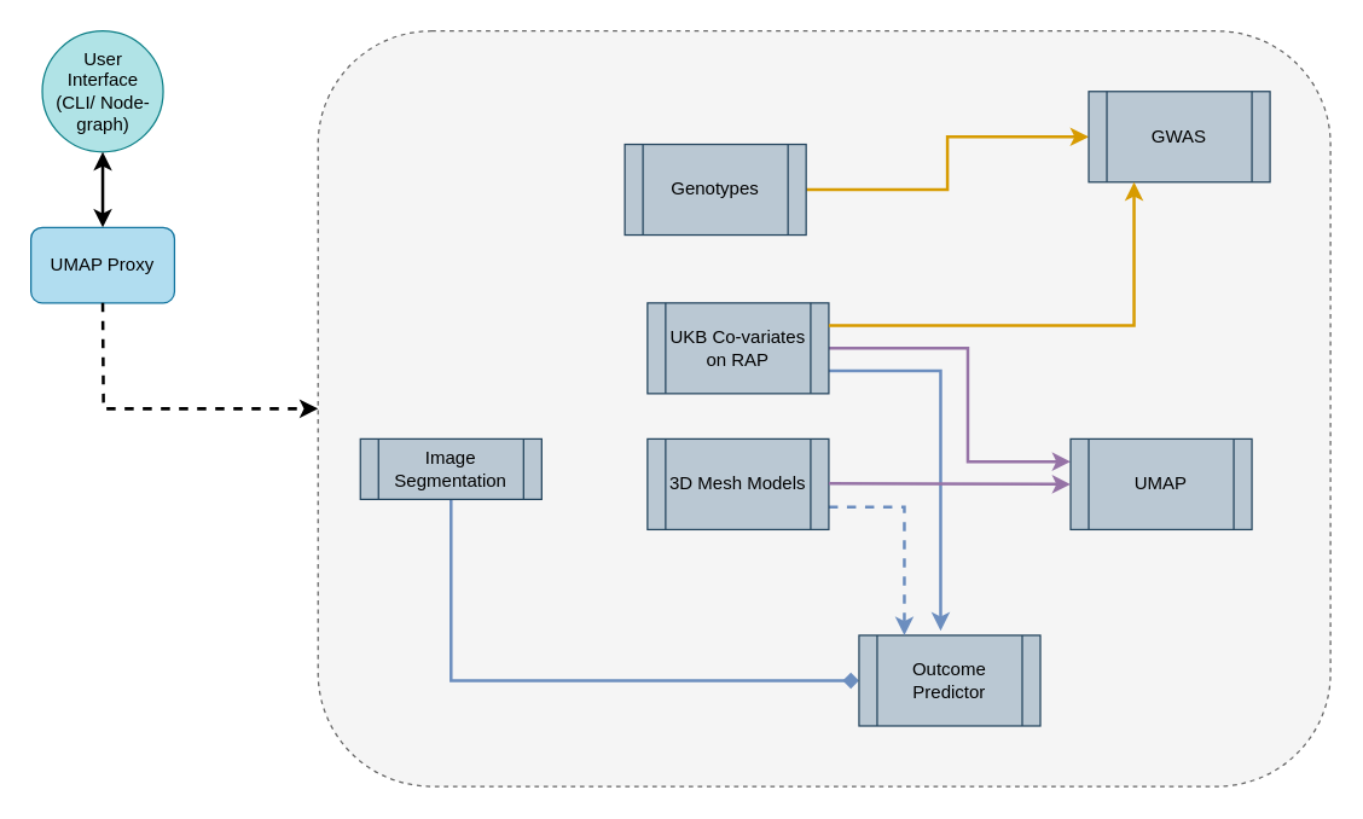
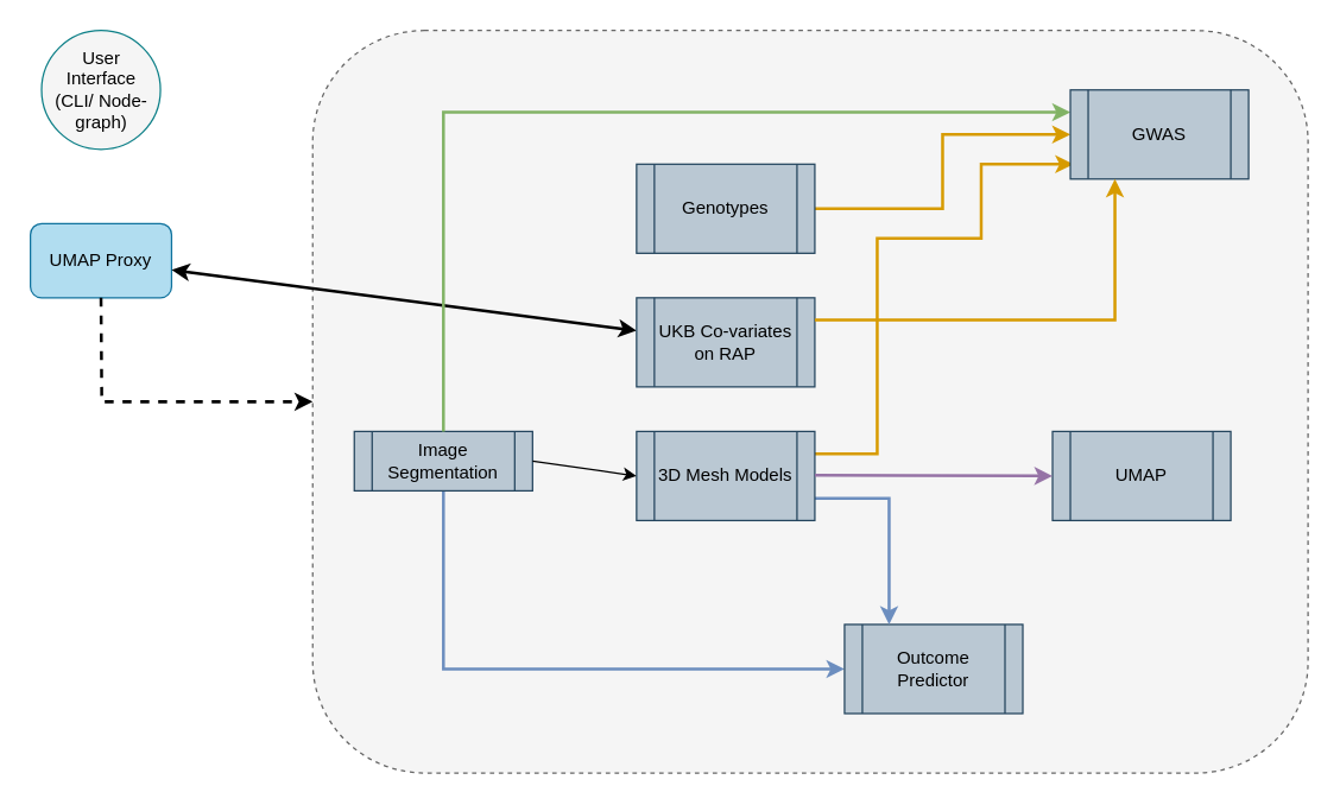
- <mxCell id="4" value="User &lt;br&gt;Interface&lt;br&gt;(CLI/ Node-graph)" style="ellipse;whiteSpace=wrap;html=1;aspect=fixed;fillColor=#b0e3e6;strokeColor=#0e8088;" vertex="1" parent="1"><mxGeometry x="27.5" y="20" width="80" height="80" as="geometry" /></mxCell>
+ <mxCell id="4" value="User &lt;br&gt;Interface&lt;br&gt;(CLI/ Node-graph)" style="ellipse;whiteSpace=wrap;html=1;aspect=fixed;fillColor=#f5f5f5;strokeColor=#0e8088;" vertex="1" parent="1"><mxGeometry x="27.5" y="20" width="80" height="80" as="geometry" /></mxCell>
+ <mxCell id="16" style="edgeStyle=orthogonalEdgeStyle;rounded=0;orthogonalLoop=1;jettySize=auto;html=1;exitX=0.5;exitY=0;exitDx=0;exitDy=0;entryX=0;entryY=0.25;entryDx=0;entryDy=0;fillColor=#d5e8d4;strokeColor=#82b366;strokeWidth=2;" edge="1" parent="1" source="7" target="19"><mxGeometry relative="1" as="geometry"><mxPoint x="700" y="50" as="targetPoint" /><Array as="points"><mxPoint x="298" y="75" /></Array></mxGeometry></mxCell>
- <mxCell id="5" value="" style="endArrow=classic;startArrow=classic;html=1;rounded=0;entryX=0.5;entryY=1;entryDx=0;entryDy=0;strokeWidth=2;" edge="1" parent="1" source="3" target="4"><mxGeometry width="50" height="50" relative="1" as="geometry"><mxPoint x="355" y="400" as="sourcePoint" /><mxPoint x="405" y="350" as="targetPoint" /></mxGeometry></mxCell>
+ <mxCell id="5" value="" style="endArrow=classic;startArrow=classic;html=1;rounded=0;strokeWidth=2;" edge="1" parent="1" source="3" target="14"><mxGeometry width="50" height="50" relative="1" as="geometry"><mxPoint x="355" y="400" as="sourcePoint" /><mxPoint x="405" y="350" as="targetPoint" /></mxGeometry></mxCell>
- <mxCell id="17" value="Genotypes" style="shape=process;whiteSpace=wrap;html=1;backgroundOutline=1;fillColor=#bac8d3;strokeColor=#23445d;" vertex="1" parent="1"><mxGeometry x="413" y="95" width="120" height="60" as="geometry" /></mxCell>
+ <mxCell id="17" value="Genotypes" style="shape=process;whiteSpace=wrap;html=1;backgroundOutline=1;fillColor=#bac8d3;strokeColor=#23445d;" vertex="1" parent="1"><mxGeometry x="428" y="110" width="120" height="60" as="geometry" /></mxCell>
+ <mxCell id="10" style="edgeStyle=orthogonalEdgeStyle;rounded=0;orthogonalLoop=1;jettySize=auto;html=1;exitX=1;exitY=0.25;exitDx=0;exitDy=0;entryX=0.017;entryY=0.833;entryDx=0;entryDy=0;entryPerimeter=0;fillColor=#ffe6cc;strokeColor=#d79b00;strokeWidth=2;" edge="1" parent="1" source="11" target="19"><mxGeometry relative="1" as="geometry"><mxPoint x="700" y="110" as="targetPoint" /><Array as="points"><mxPoint x="590" y="305" /><mxPoint x="590" y="160" /><mxPoint x="660" y="160" /><mxPoint x="660" y="110" /></Array></mxGeometry></mxCell>
- <mxCell id="13" style="edgeStyle=orthogonalEdgeStyle;rounded=0;orthogonalLoop=1;jettySize=auto;html=1;exitX=1;exitY=0.5;exitDx=0;exitDy=0;entryX=0;entryY=0.25;entryDx=0;entryDy=0;fillColor=#e1d5e7;strokeColor=#9673a6;strokeWidth=2;" edge="1" parent="1" source="14" target="18"><mxGeometry relative="1" as="geometry"><Array as="points"><mxPoint x="640" y="230" /><mxPoint x="640" y="305" /></Array></mxGeometry></mxCell>
- <mxCell id="12" style="edgeStyle=orthogonalEdgeStyle;rounded=0;orthogonalLoop=1;jettySize=auto;html=1;exitX=1;exitY=0.75;exitDx=0;exitDy=0;entryX=0.45;entryY=-0.05;entryDx=0;entryDy=0;entryPerimeter=0;fillColor=#dae8fc;strokeColor=#6c8ebf;strokeWidth=2;" edge="1" parent="1" source="14" target="8"><mxGeometry relative="1" as="geometry" /></mxCell>
+ <mxCell id="20" value="" style="endArrow=classic;html=1;rounded=0;exitX=1;exitY=0.5;exitDx=0;exitDy=0;entryX=0;entryY=0.5;entryDx=0;entryDy=0;" edge="1" parent="1" source="7" target="11"><mxGeometry width="50" height="50" relative="1" as="geometry"><mxPoint x="390" y="420" as="sourcePoint" /><mxPoint x="440" y="370" as="targetPoint" /></mxGeometry></mxCell>
- <mxCell id="9" style="edgeStyle=orthogonalEdgeStyle;rounded=0;orthogonalLoop=1;jettySize=auto;html=1;exitX=1;exitY=0.75;exitDx=0;exitDy=0;entryX=0.25;entryY=0;entryDx=0;entryDy=0;fillColor=#dae8fc;strokeColor=#6c8ebf;strokeWidth=2;dashed=1;" edge="1" parent="1" source="11" target="8"><mxGeometry relative="1" as="geometry" /></mxCell>
+ <mxCell id="9" style="edgeStyle=orthogonalEdgeStyle;rounded=0;orthogonalLoop=1;jettySize=auto;html=1;exitX=1;exitY=0.75;exitDx=0;exitDy=0;entryX=0.25;entryY=0;entryDx=0;entryDy=0;fillColor=#dae8fc;strokeColor=#6c8ebf;strokeWidth=2;" edge="1" parent="1" source="11" target="8"><mxGeometry relative="1" as="geometry" /></mxCell>
- <mxCell id="6" style="edgeStyle=orthogonalEdgeStyle;rounded=0;orthogonalLoop=1;jettySize=auto;html=1;exitX=0.5;exitY=1;exitDx=0;exitDy=0;entryX=0;entryY=0.5;entryDx=0;entryDy=0;fillColor=#dae8fc;strokeColor=#6c8ebf;strokeWidth=2;endArrow=diamond;" edge="1" parent="1" source="7" target="8"><mxGeometry relative="1" as="geometry" /></mxCell>
+ <mxCell id="6" style="edgeStyle=orthogonalEdgeStyle;rounded=0;orthogonalLoop=1;jettySize=auto;html=1;exitX=0.5;exitY=1;exitDx=0;exitDy=0;entryX=0;entryY=0.5;entryDx=0;entryDy=0;fillColor=#dae8fc;strokeColor=#6c8ebf;strokeWidth=2;" edge="1" parent="1" source="7" target="8"><mxGeometry relative="1" as="geometry" /></mxCell>
